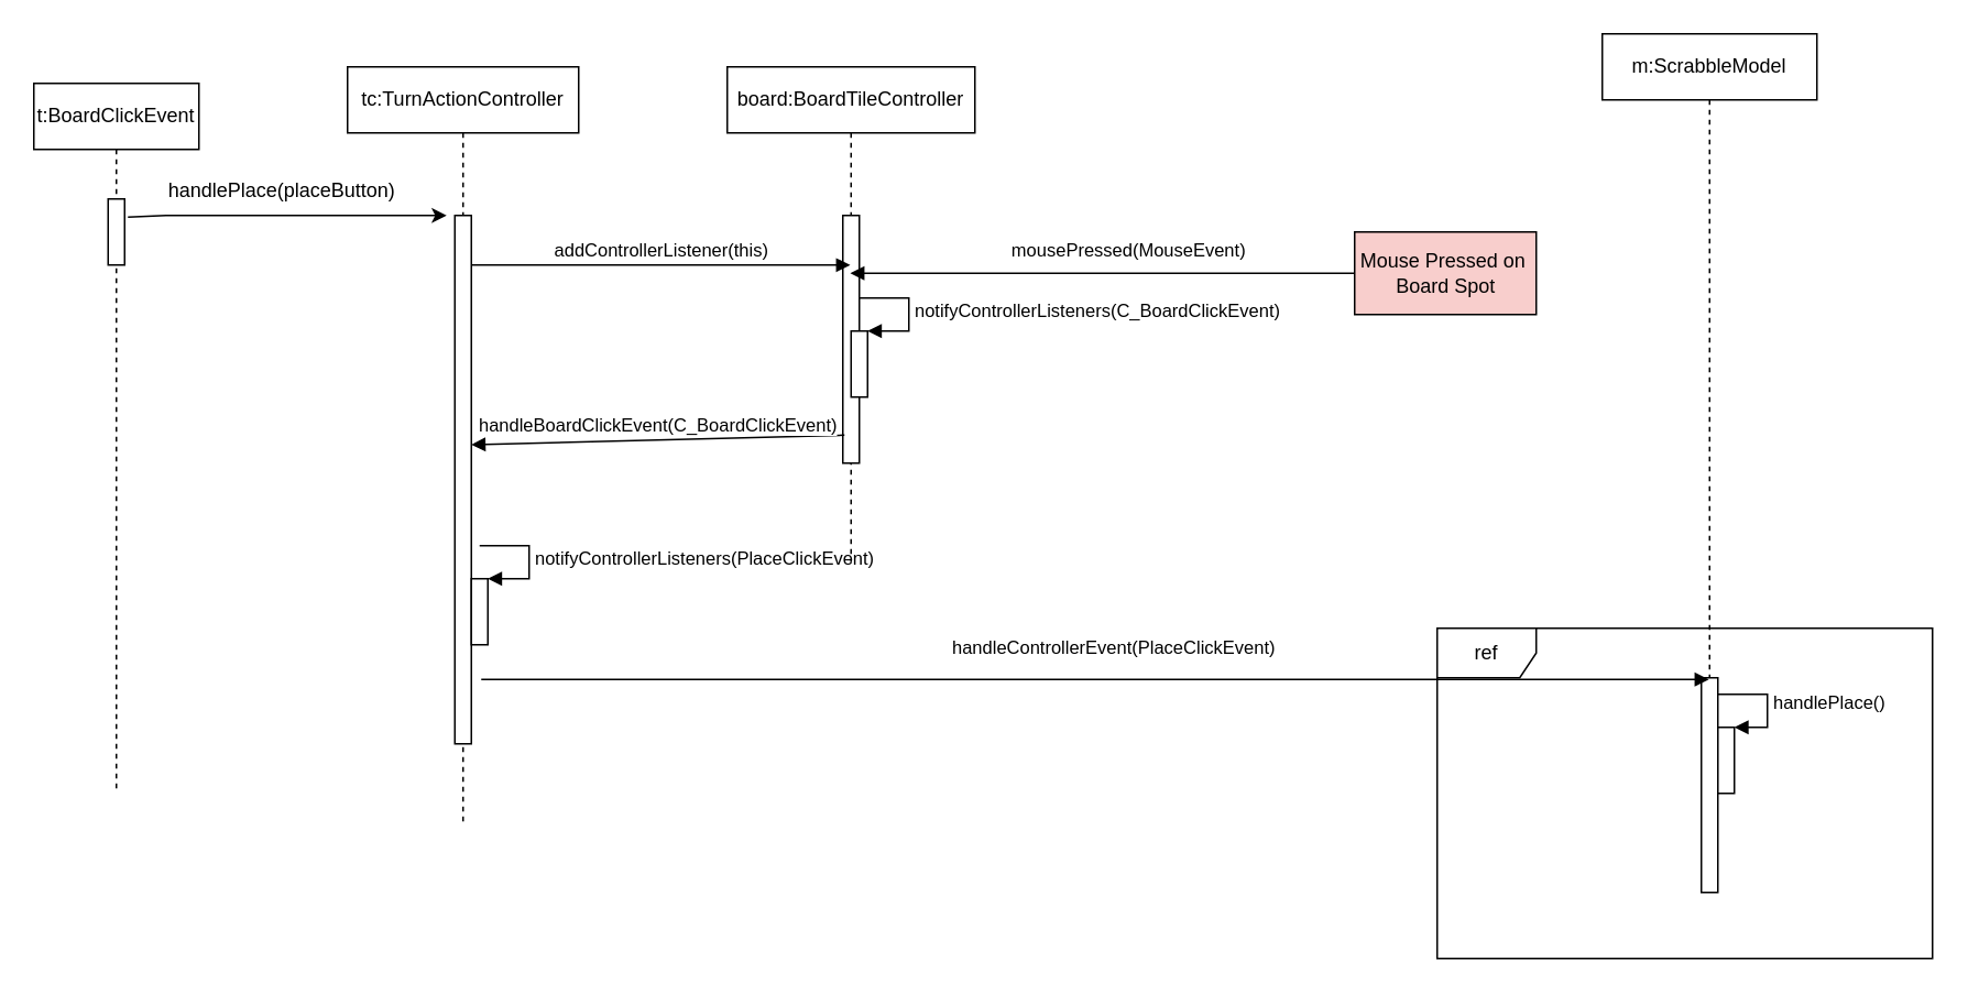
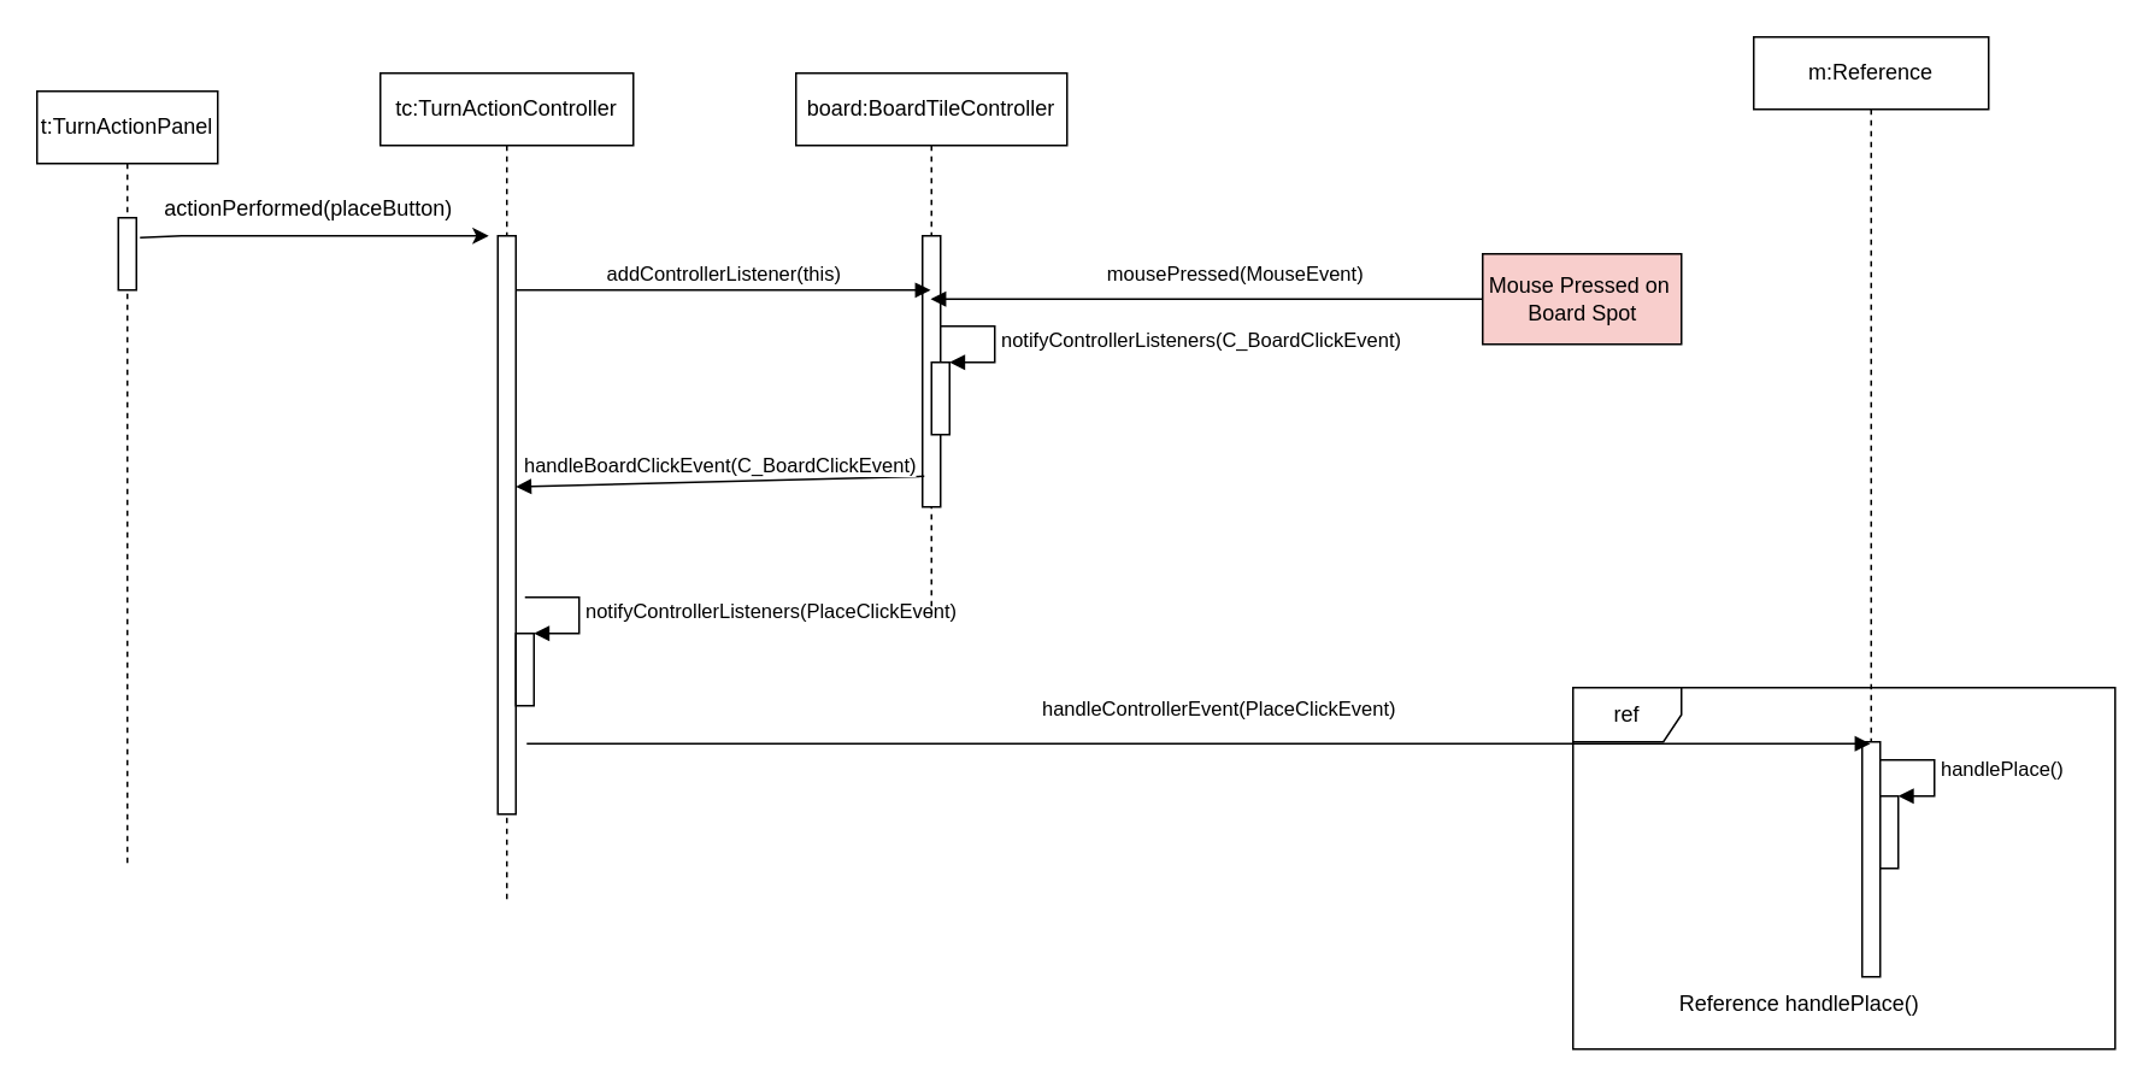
- <mxCell id="11" value="m:ScrabbleModel" style="shape=umlLifeline;perimeter=lifelinePerimeter;whiteSpace=wrap;html=1;container=1;collapsible=0;recursiveResize=0;outlineConnect=0;" parent="1" vertex="1"><mxGeometry x="970" y="20" width="130" height="490" as="geometry" /></mxCell>
+ <mxCell id="11" value="m:Reference" style="shape=umlLifeline;perimeter=lifelinePerimeter;whiteSpace=wrap;html=1;container=1;collapsible=0;recursiveResize=0;outlineConnect=0;" parent="1" vertex="1"><mxGeometry x="970" y="20" width="130" height="490" as="geometry" /></mxCell>
- <mxCell id="3" value="t:BoardClickEvent" style="shape=umlLifeline;perimeter=lifelinePerimeter;whiteSpace=wrap;html=1;container=1;collapsible=0;recursiveResize=0;outlineConnect=0;" parent="1" vertex="1"><mxGeometry x="20" y="50" width="100" height="430" as="geometry" /></mxCell>
+ <mxCell id="3" value="t:TurnActionPanel" style="shape=umlLifeline;perimeter=lifelinePerimeter;whiteSpace=wrap;html=1;container=1;collapsible=0;recursiveResize=0;outlineConnect=0;" parent="1" vertex="1"><mxGeometry x="20" y="50" width="100" height="430" as="geometry" /></mxCell>
- <mxCell id="6" value="handlePlace(placeButton)" style="text;html=1;align=center;verticalAlign=middle;resizable=0;points=[];autosize=1;strokeColor=none;fillColor=none;" parent="1" vertex="1"><mxGeometry x="75" y="100" width="190" height="30" as="geometry" /></mxCell>
+ <mxCell id="6" value="actionPerformed(placeButton)" style="text;html=1;align=center;verticalAlign=middle;resizable=0;points=[];autosize=1;strokeColor=none;fillColor=none;" parent="1" vertex="1"><mxGeometry x="75" y="100" width="190" height="30" as="geometry" /></mxCell>
+ <mxCell id="15" value="Reference handlePlace()" style="text;html=1;align=center;verticalAlign=middle;resizable=0;points=[];autosize=1;strokeColor=none;fillColor=none;" parent="1" vertex="1"><mxGeometry x="915" y="540" width="160" height="30" as="geometry" /></mxCell>
